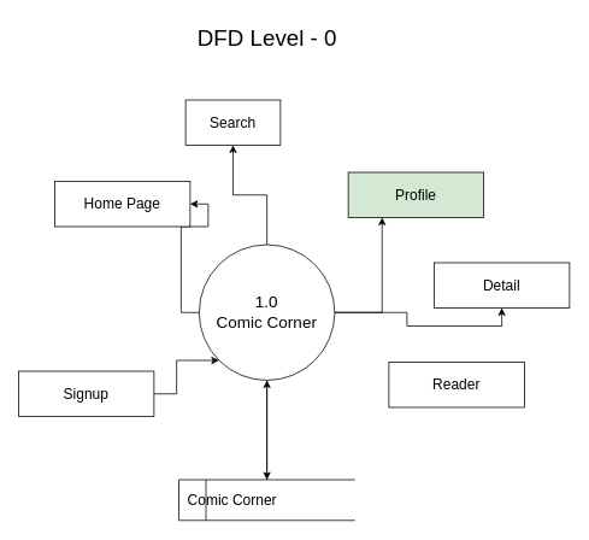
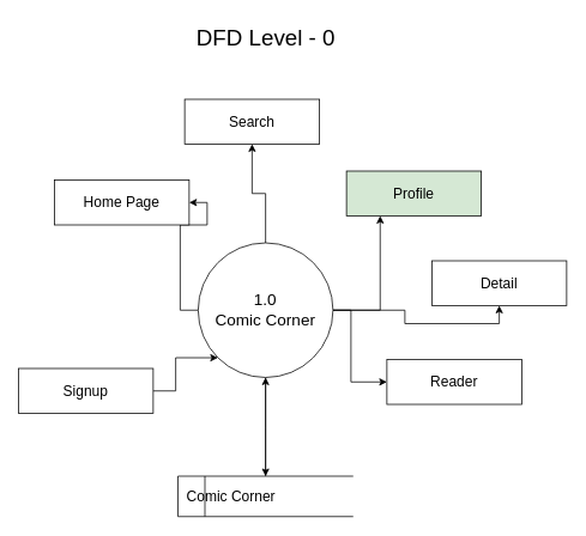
- <mxCell id="12" value="&lt;span style=&quot;font-size: 16px;&quot;&gt;Search&lt;/span&gt;" style="rounded=0;whiteSpace=wrap;html=1;" vertex="1" parent="1"><mxGeometry x="205" y="110" width="105" height="50" as="geometry" /></mxCell>
+ <mxCell id="12" value="&lt;span style=&quot;font-size: 16px;&quot;&gt;Search&lt;/span&gt;" style="rounded=0;whiteSpace=wrap;html=1;" vertex="1" parent="1"><mxGeometry x="205" y="110" width="150" height="50" as="geometry" /></mxCell>
+ <mxCell id="7" style="edgeStyle=orthogonalEdgeStyle;rounded=0;orthogonalLoop=1;jettySize=auto;html=1;entryX=0;entryY=0.5;entryDx=0;entryDy=0;" edge="1" parent="1" source="8" target="15"><mxGeometry relative="1" as="geometry"><Array as="points"><mxPoint x="390" y="345" /><mxPoint x="390" y="425" /></Array></mxGeometry></mxCell>
